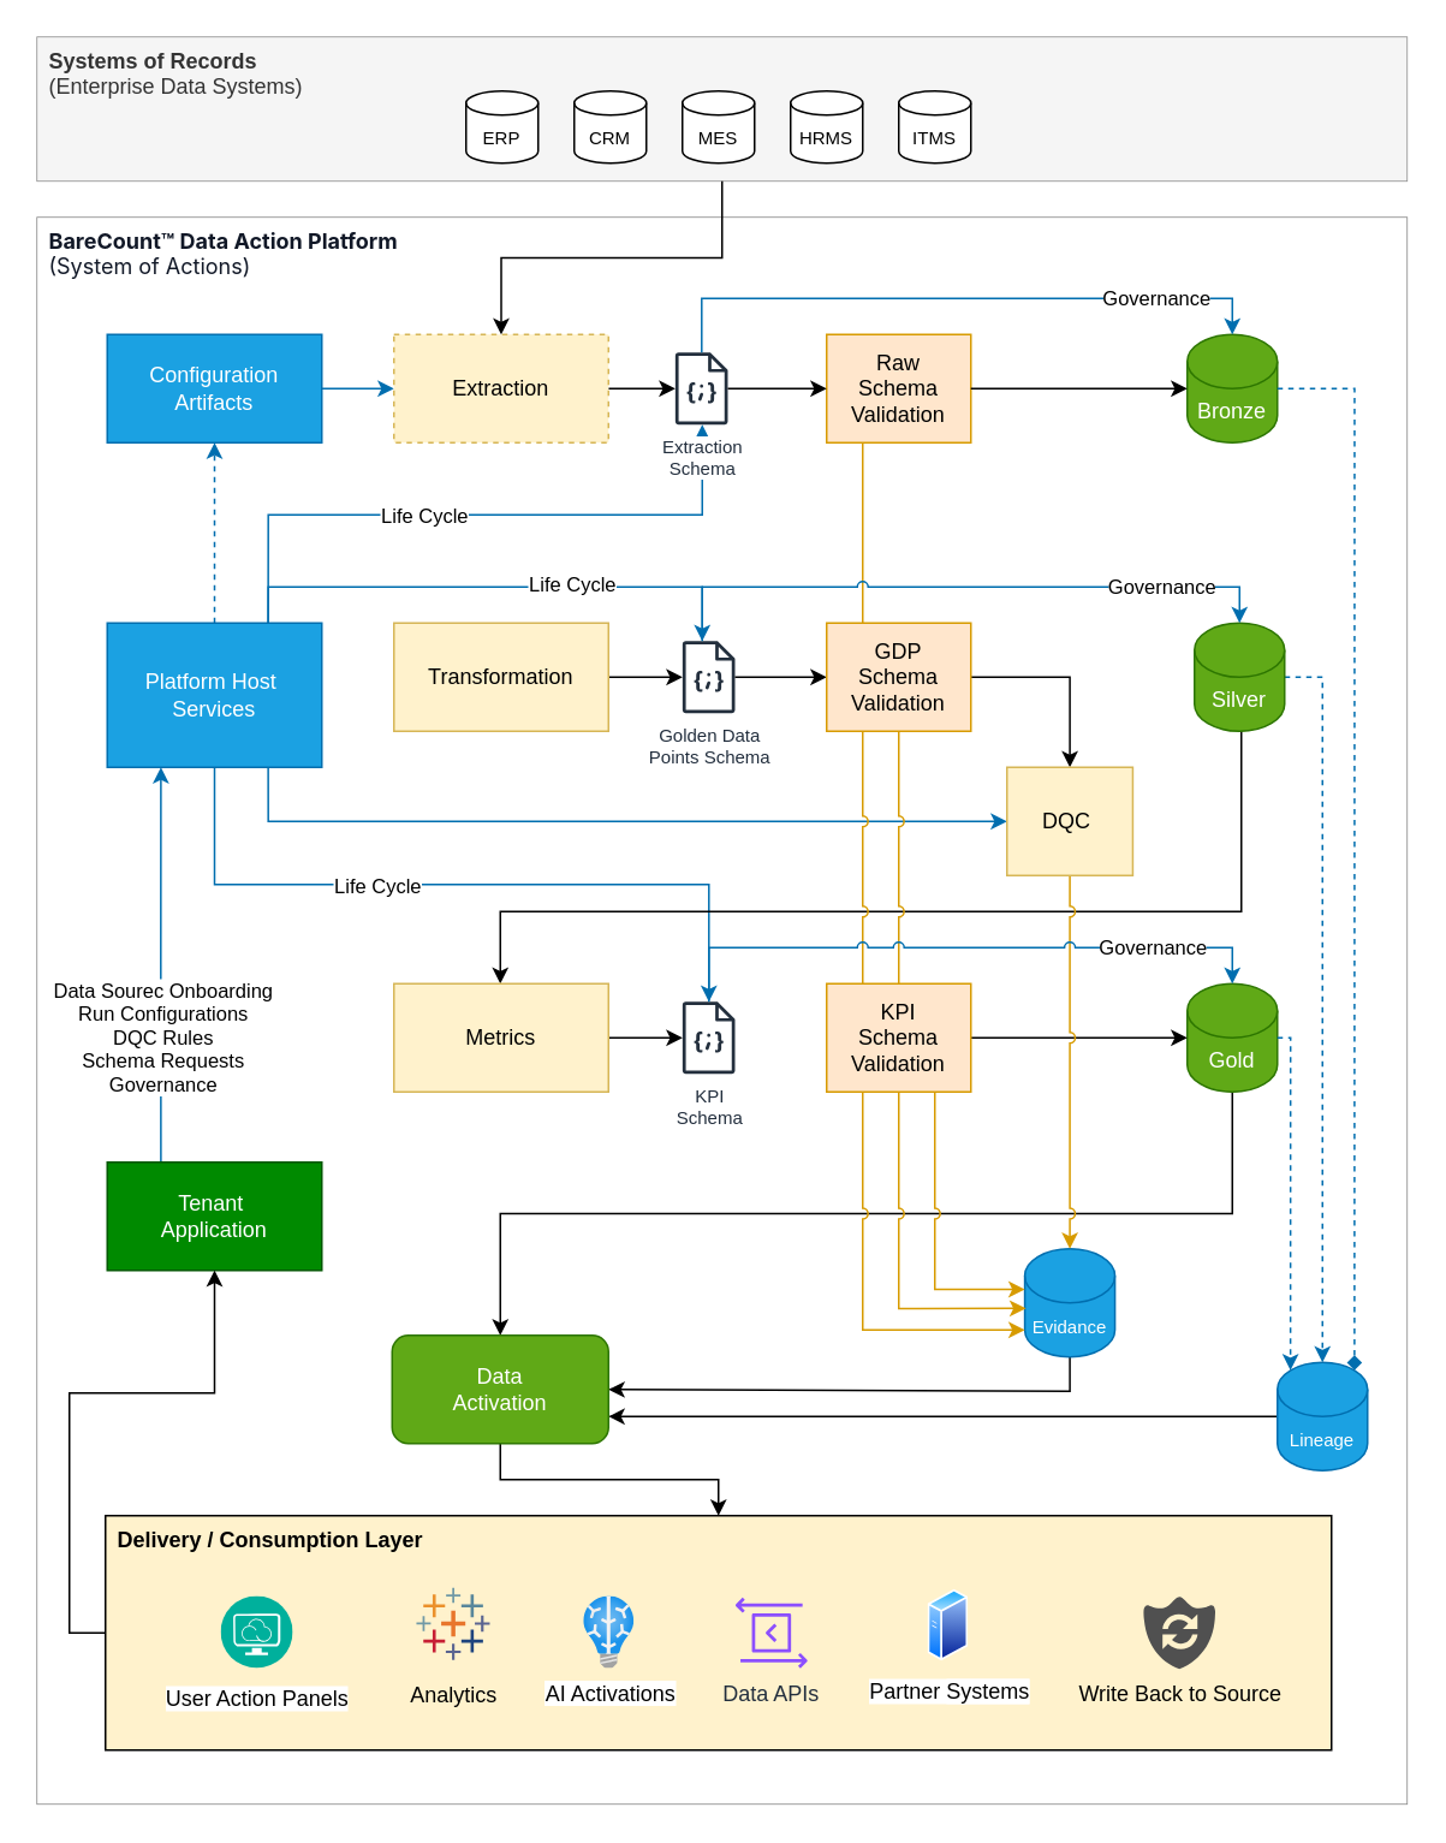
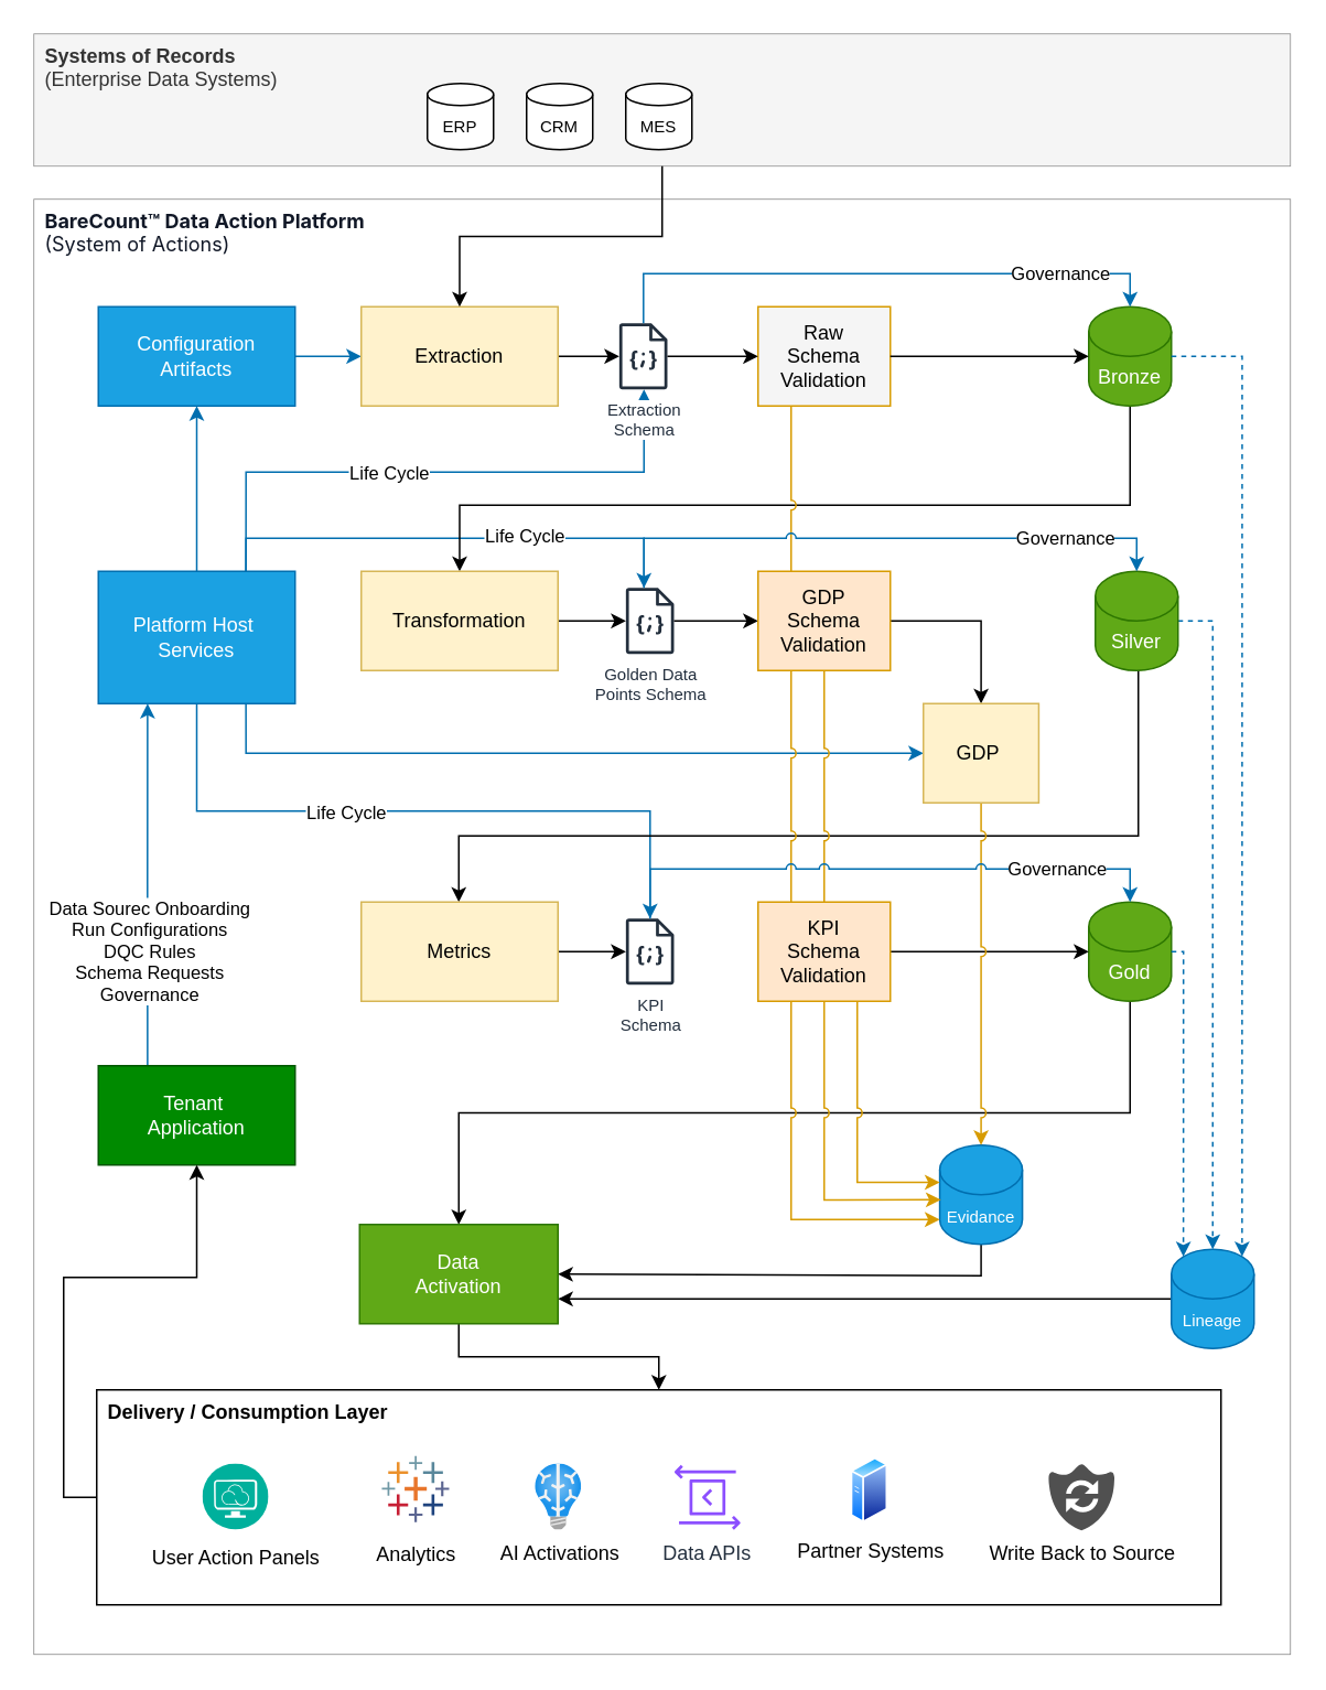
- <mxCell id="8" value="&lt;div&gt;&lt;br&gt;&lt;/div&gt;HRMS" style="strokeWidth=1;html=1;shape=mxgraph.flowchart.database;whiteSpace=wrap;fontSize=10;" vertex="1" parent="4"><mxGeometry x="180" width="40" height="40" as="geometry" /></mxCell>
- <mxCell id="9" value="&lt;div&gt;&lt;br&gt;&lt;/div&gt;ITMS" style="strokeWidth=1;html=1;shape=mxgraph.flowchart.database;whiteSpace=wrap;fontSize=10;" vertex="1" parent="4"><mxGeometry x="240" width="40" height="40" as="geometry" /></mxCell>
- <mxCell id="47" value="Extraction" style="rounded=0;whiteSpace=wrap;html=1;fillColor=#fff2cc;strokeColor=#d6b656;dashed=1;" vertex="1" parent="1"><mxGeometry x="218" y="185" width="119" height="60" as="geometry" /></mxCell>
+ <mxCell id="47" value="Extraction" style="rounded=0;whiteSpace=wrap;html=1;fillColor=#fff2cc;strokeColor=#d6b656;" vertex="1" parent="1"><mxGeometry x="218" y="185" width="119" height="60" as="geometry" /></mxCell>
- <mxCell id="24" value="Raw&lt;br&gt;Schema&lt;br&gt;Validation" style="rounded=0;whiteSpace=wrap;html=1;fillColor=#ffe6cc;strokeColor=#d79b00;" vertex="1" parent="1"><mxGeometry x="458" y="185" width="80" height="60" as="geometry" /></mxCell>
+ <mxCell id="24" value="Raw&lt;br&gt;Schema&lt;br&gt;Validation" style="rounded=0;whiteSpace=wrap;html=1;fillColor=#f5f5f5;strokeColor=#d79b00;" vertex="1" parent="1"><mxGeometry x="458" y="185" width="80" height="60" as="geometry" /></mxCell>
- <mxCell id="10" style="edgeStyle=orthogonalEdgeStyle;rounded=0;orthogonalLoop=1;jettySize=auto;html=1;exitX=0.5;exitY=0;exitDx=0;exitDy=0;entryX=0.5;entryY=1;entryDx=0;entryDy=0;fillColor=#1ba1e2;strokeColor=#006EAF;dashed=1;" edge="1" parent="1" source="18" target="20"><mxGeometry relative="1" as="geometry" /></mxCell>
+ <mxCell id="10" style="edgeStyle=orthogonalEdgeStyle;rounded=0;orthogonalLoop=1;jettySize=auto;html=1;exitX=0.5;exitY=0;exitDx=0;exitDy=0;entryX=0.5;entryY=1;entryDx=0;entryDy=0;fillColor=#1ba1e2;strokeColor=#006EAF;" edge="1" parent="1" source="18" target="20"><mxGeometry relative="1" as="geometry" /></mxCell>
+ <mxCell id="21" style="edgeStyle=orthogonalEdgeStyle;rounded=0;orthogonalLoop=1;jettySize=auto;html=1;exitX=0.5;exitY=1;exitDx=0;exitDy=0;exitPerimeter=0;entryX=0.5;entryY=0;entryDx=0;entryDy=0;" edge="1" parent="1" source="22" target="52"><mxGeometry relative="1" as="geometry"><Array as="points"><mxPoint x="683" y="305" /><mxPoint x="277" y="305" /></Array></mxGeometry></mxCell>
- <mxCell id="50" value="DQC&amp;nbsp;" style="rounded=0;whiteSpace=wrap;html=1;fillColor=#fff2cc;strokeColor=#d6b656;" vertex="1" parent="1"><mxGeometry x="558" y="425" width="69.79" height="60" as="geometry" /></mxCell>
+ <mxCell id="50" value="GDP&amp;nbsp;" style="rounded=0;whiteSpace=wrap;html=1;fillColor=#fff2cc;strokeColor=#d6b656;" vertex="1" parent="1"><mxGeometry x="558" y="425" width="69.79" height="60" as="geometry" /></mxCell>
- <mxCell id="64" style="edgeStyle=orthogonalEdgeStyle;rounded=0;orthogonalLoop=1;jettySize=auto;html=1;exitX=1;exitY=0.5;exitDx=0;exitDy=0;exitPerimeter=0;entryX=0.855;entryY=0;entryDx=0;entryDy=4.35;entryPerimeter=0;dashed=1;fillColor=#1ba1e2;strokeColor=#006EAF;endArrow=diamond;" edge="1" parent="1" source="22" target="40"><mxGeometry relative="1" as="geometry" /></mxCell>
+ <mxCell id="64" style="edgeStyle=orthogonalEdgeStyle;rounded=0;orthogonalLoop=1;jettySize=auto;html=1;exitX=1;exitY=0.5;exitDx=0;exitDy=0;exitPerimeter=0;entryX=0.855;entryY=0;entryDx=0;entryDy=4.35;entryPerimeter=0;dashed=1;fillColor=#1ba1e2;strokeColor=#006EAF;" edge="1" parent="1" source="22" target="40"><mxGeometry relative="1" as="geometry" /></mxCell>
- <mxCell id="45" value="Data&lt;div&gt;Activation&lt;/div&gt;" style="whiteSpace=wrap;html=1;fillColor=#60a917;strokeColor=#2D7600;fontColor=#ffffff;rounded=1;" vertex="1" parent="1"><mxGeometry x="217" y="740" width="120" height="60" as="geometry" /></mxCell>
+ <mxCell id="45" value="Data&lt;div&gt;Activation&lt;/div&gt;" style="rounded=0;whiteSpace=wrap;html=1;fillColor=#60a917;strokeColor=#2D7600;fontColor=#ffffff;" vertex="1" parent="1"><mxGeometry x="217" y="740" width="120" height="60" as="geometry" /></mxCell>
- <mxCell id="56" value="Delivery / Consumption Layer" style="rounded=0;whiteSpace=wrap;html=1;verticalAlign=top;fontStyle=1;spacingBottom=0;align=left;spacingLeft=5;fillColor=#fff2cc;" vertex="1" parent="55"><mxGeometry width="680" height="130" as="geometry" /></mxCell>
+ <mxCell id="56" value="Delivery / Consumption Layer" style="rounded=0;whiteSpace=wrap;html=1;verticalAlign=top;fontStyle=1;spacingBottom=0;align=left;spacingLeft=5;" vertex="1" parent="55"><mxGeometry width="680" height="130" as="geometry" /></mxCell>
